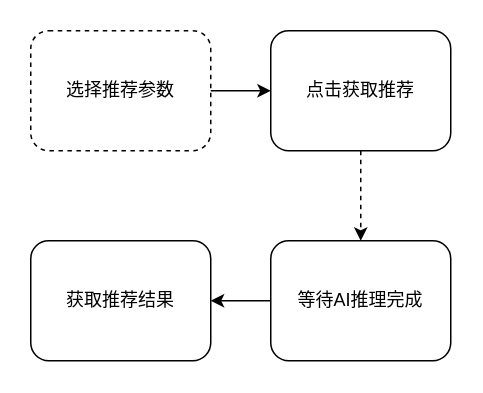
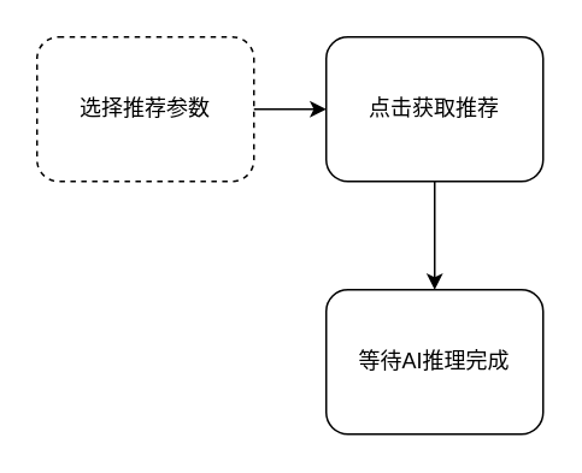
- <mxCell id="4" style="edgeStyle=orthogonalEdgeStyle;rounded=0;orthogonalLoop=1;jettySize=auto;html=1;dashed=1;" edge="1" parent="1" source="5" target="7"><mxGeometry relative="1" as="geometry" /></mxCell>
+ <mxCell id="4" style="edgeStyle=orthogonalEdgeStyle;rounded=0;orthogonalLoop=1;jettySize=auto;html=1;" edge="1" parent="1" source="5" target="7"><mxGeometry relative="1" as="geometry" /></mxCell>
- <mxCell id="8" value="获取推荐结果" style="rounded=1;whiteSpace=wrap;html=1;" vertex="1" parent="1"><mxGeometry x="20" y="160" width="120" height="80" as="geometry" /></mxCell>
- <mxCell id="6" style="edgeStyle=orthogonalEdgeStyle;rounded=0;orthogonalLoop=1;jettySize=auto;html=1;entryX=1;entryY=0.5;entryDx=0;entryDy=0;" edge="1" parent="1" source="7" target="8"><mxGeometry relative="1" as="geometry" /></mxCell>
